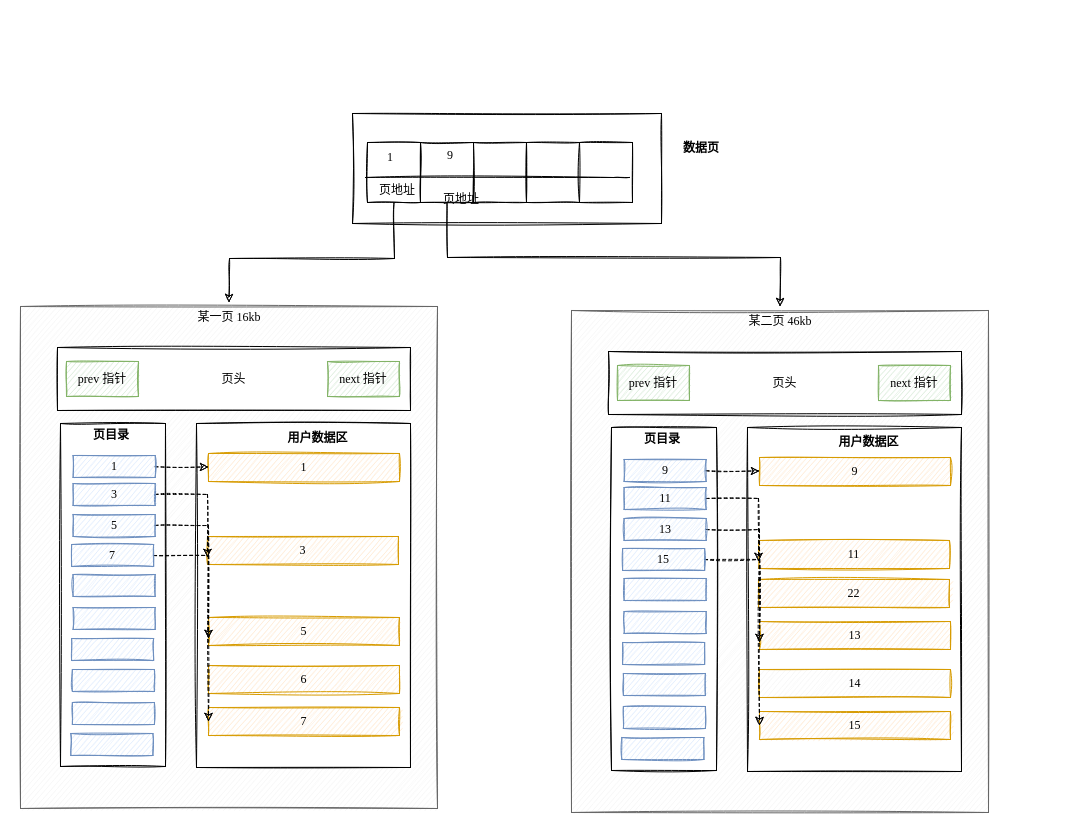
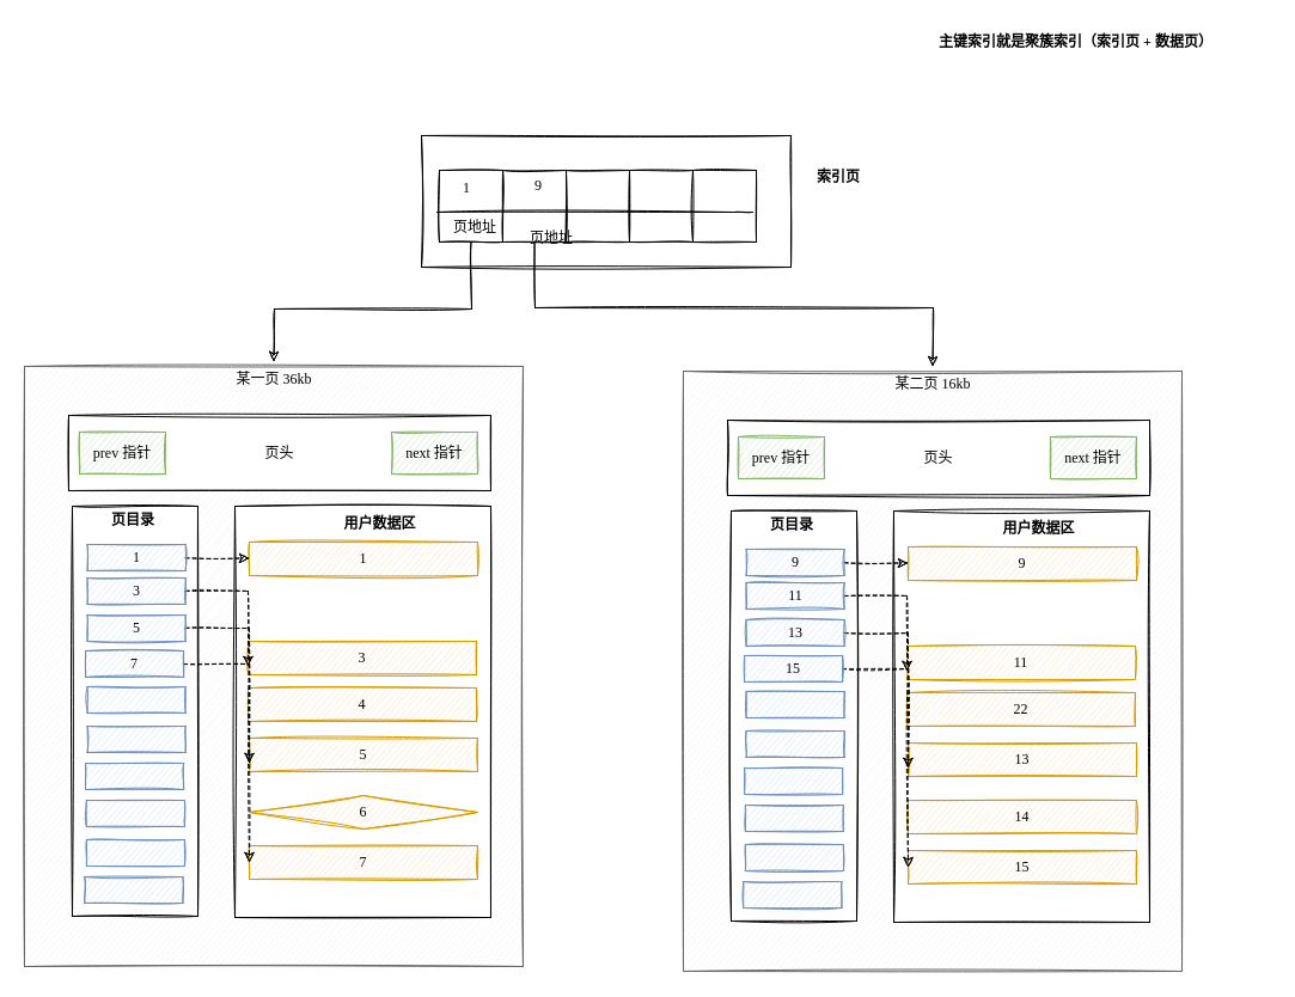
+ <mxCell id="74" value="&lt;b&gt;主键索引就是聚簇索引（索引页 + 数据页）&lt;/b&gt;" style="text;html=1;strokeColor=none;fillColor=none;align=center;verticalAlign=middle;whiteSpace=wrap;rounded=0;shadow=0;sketch=1;fontFamily=Times New Roman;" vertex="1" parent="1"><mxGeometry x="738" y="20" width="322.5" height="30" as="geometry" /></mxCell>
- <mxCell id="68" value="&lt;b&gt;数据页&lt;/b&gt;" style="text;html=1;strokeColor=none;fillColor=none;align=center;verticalAlign=middle;whiteSpace=wrap;rounded=0;shadow=0;sketch=1;fontFamily=Times New Roman;" vertex="1" parent="1"><mxGeometry x="671" y="133" width="60" height="30" as="geometry" /></mxCell>
+ <mxCell id="68" value="&lt;b&gt;索引页&lt;/b&gt;" style="text;html=1;strokeColor=none;fillColor=none;align=center;verticalAlign=middle;whiteSpace=wrap;rounded=0;shadow=0;sketch=1;fontFamily=Times New Roman;" vertex="1" parent="1"><mxGeometry x="671" y="133" width="60" height="30" as="geometry" /></mxCell>
- <mxCell id="3" value="某一页 16kb" style="text;html=1;strokeColor=none;fillColor=none;align=center;verticalAlign=middle;whiteSpace=wrap;rounded=0;sketch=1;fontFamily=Times New Roman;" parent="1" vertex="1"><mxGeometry x="169.5" y="302" width="118" height="30" as="geometry" /></mxCell>
+ <mxCell id="3" value="某一页 36kb" style="text;html=1;strokeColor=none;fillColor=none;align=center;verticalAlign=middle;whiteSpace=wrap;rounded=0;sketch=1;fontFamily=Times New Roman;" parent="1" vertex="1"><mxGeometry x="169.5" y="302" width="118" height="30" as="geometry" /></mxCell>
- <mxCell id="32" value="某二页 46kb" style="text;html=1;strokeColor=none;fillColor=none;align=center;verticalAlign=middle;whiteSpace=wrap;rounded=0;sketch=1;fontFamily=Times New Roman;" parent="1" vertex="1"><mxGeometry x="720.5" y="306" width="118" height="30" as="geometry" /></mxCell>
+ <mxCell id="32" value="某二页 16kb" style="text;html=1;strokeColor=none;fillColor=none;align=center;verticalAlign=middle;whiteSpace=wrap;rounded=0;sketch=1;fontFamily=Times New Roman;" parent="1" vertex="1"><mxGeometry x="720.5" y="306" width="118" height="30" as="geometry" /></mxCell>
+ <mxCell id="14" value="4" style="rounded=0;whiteSpace=wrap;html=1;sketch=1;fontFamily=Times New Roman;fillColor=#ffe6cc;strokeColor=#d79b00;" parent="1" vertex="1"><mxGeometry x="207" y="575" width="191" height="28" as="geometry" /></mxCell>
- <mxCell id="12" value="6" style="rounded=0;whiteSpace=wrap;html=1;sketch=1;fontFamily=Times New Roman;fillColor=#ffe6cc;strokeColor=#d79b00;" parent="1" vertex="1"><mxGeometry x="208" y="665" width="191" height="28" as="geometry" /></mxCell>
+ <mxCell id="12" value="6" style="rhombus;whiteSpace=wrap;html=1;sketch=1;fontFamily=Times New Roman;fillColor=#ffe6cc;strokeColor=#d79b00;" parent="1" vertex="1"><mxGeometry x="208" y="665" width="191" height="28" as="geometry" /></mxCell>
- <mxCell id="41" value="14" style="rounded=0;whiteSpace=wrap;html=1;sketch=1;fontFamily=Times New Roman;fillColor=#f5f5f5;strokeColor=#d79b00;" parent="1" vertex="1"><mxGeometry x="759" y="669" width="191" height="28" as="geometry" /></mxCell>
+ <mxCell id="41" value="14" style="rounded=0;whiteSpace=wrap;html=1;sketch=1;fontFamily=Times New Roman;fillColor=#ffe6cc;strokeColor=#d79b00;" parent="1" vertex="1"><mxGeometry x="759" y="669" width="191" height="28" as="geometry" /></mxCell>
